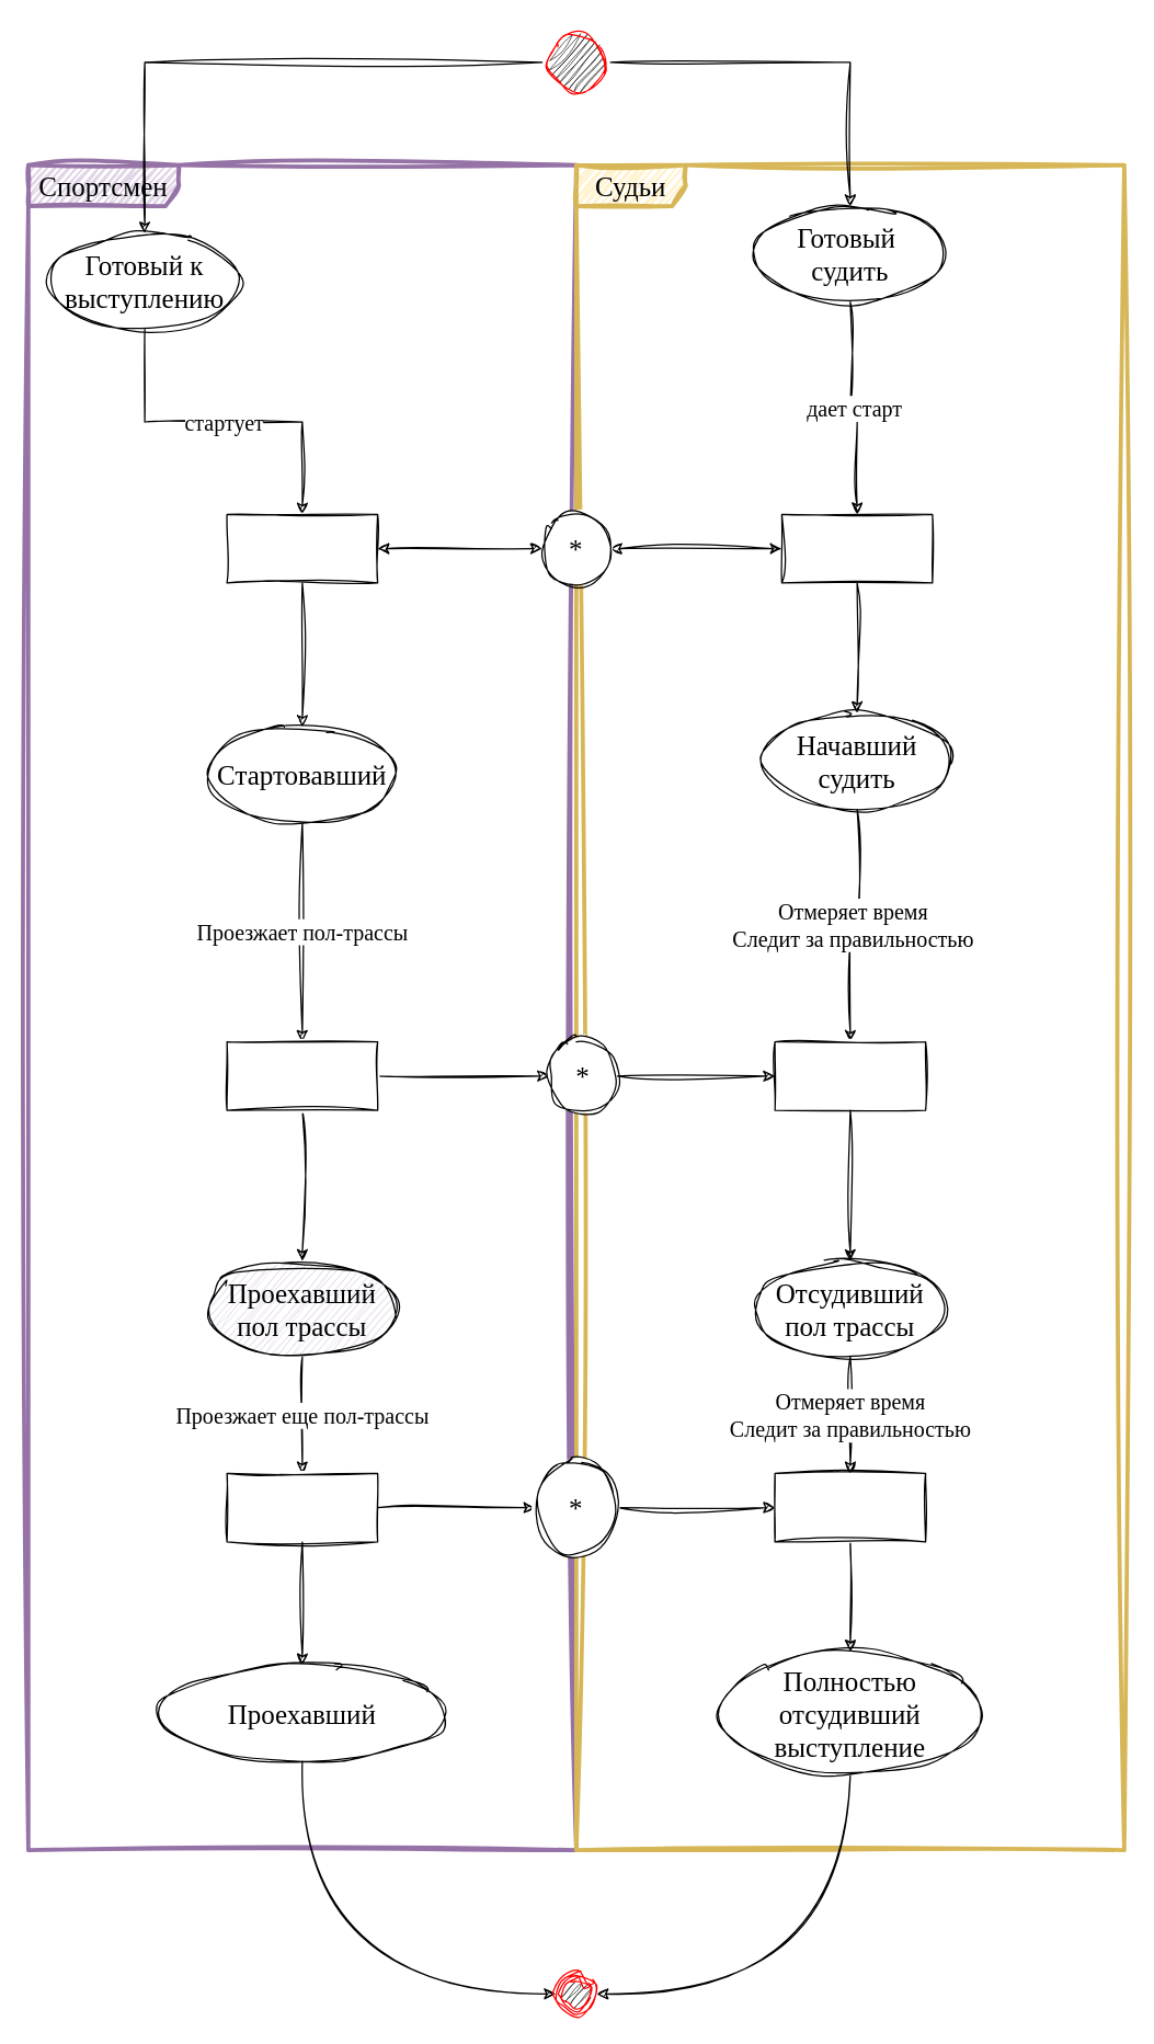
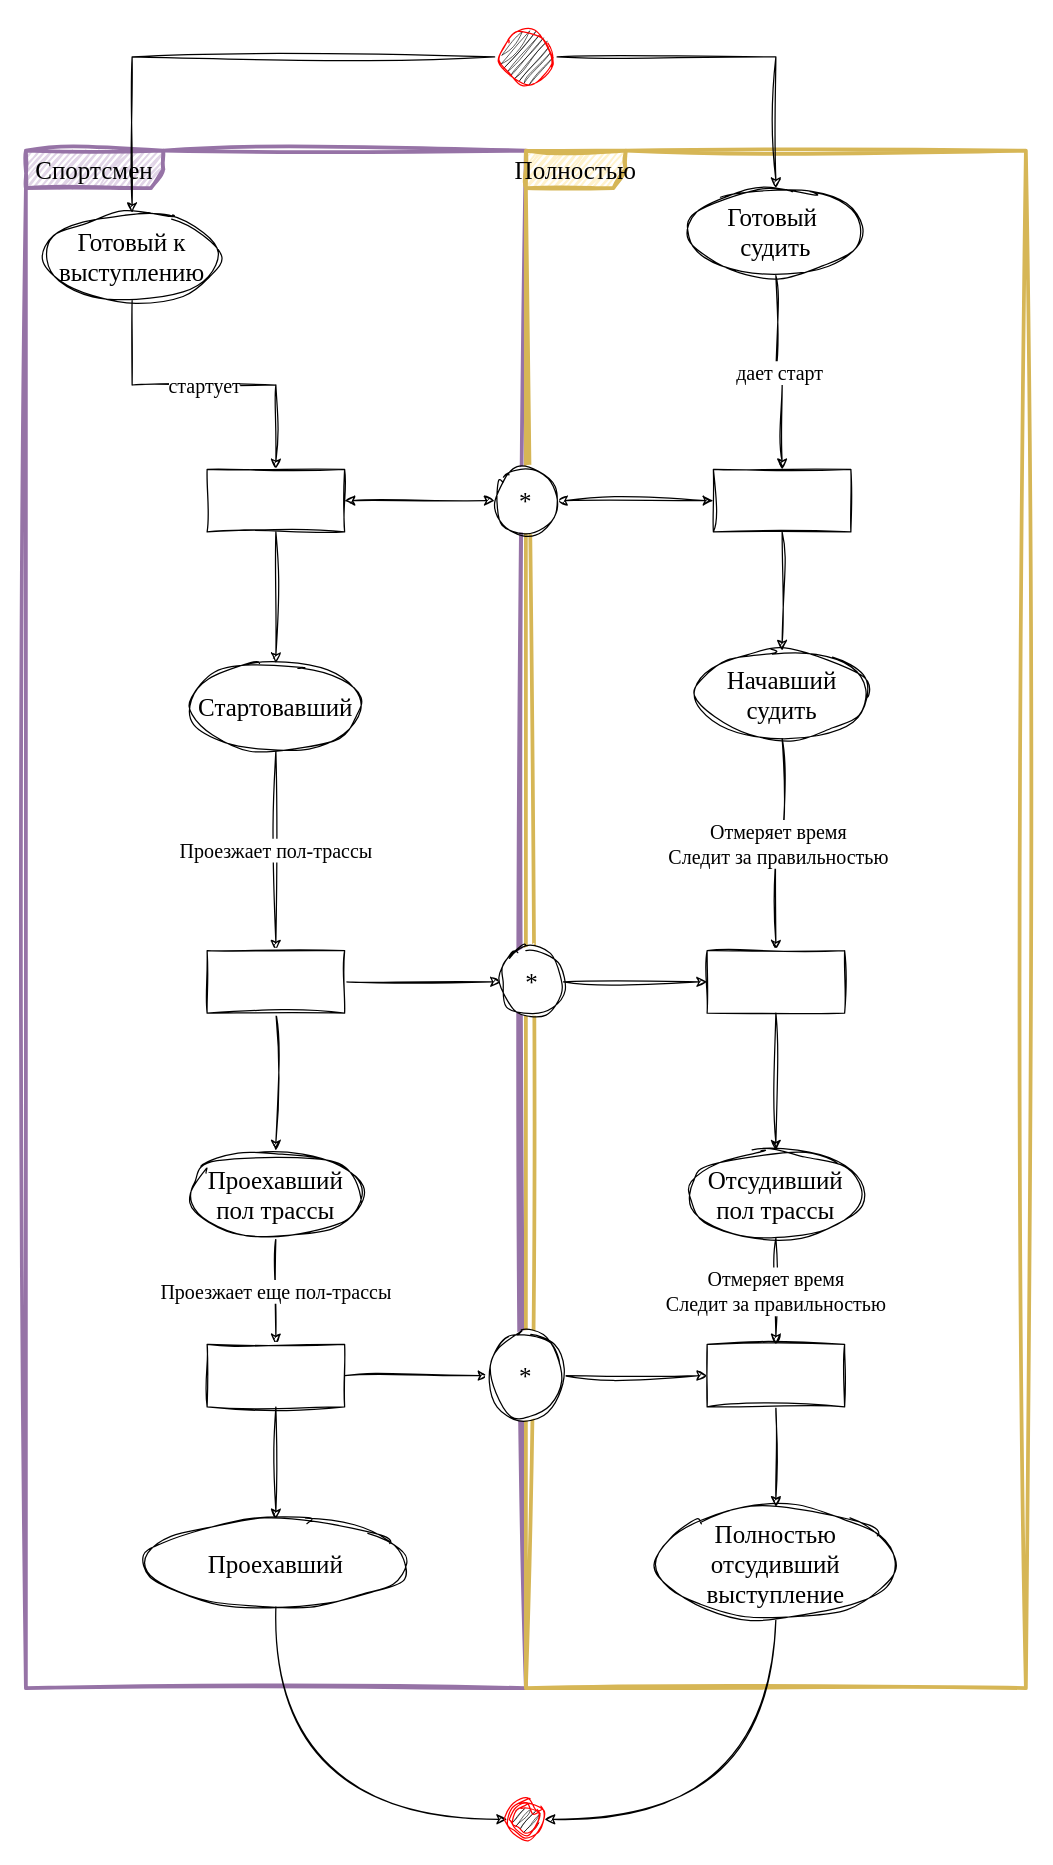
- <mxCell id="3" value="Судьи" style="shape=umlFrame;whiteSpace=wrap;html=1;pointerEvents=0;sketch=1;hachureGap=4;jiggle=2;curveFitting=1;fontFamily=Architects Daughter;fontSource=https%3A%2F%2Ffonts.googleapis.com%2Fcss%3Ffamily%3DArchitects%2BDaughter;fontSize=20;width=80;height=30;fillColor=#fff2cc;strokeColor=#d6b656;strokeWidth=3;" vertex="1" parent="1"><mxGeometry x="420" y="120" width="400" height="1230" as="geometry" /></mxCell>
+ <mxCell id="3" value="Полностью" style="shape=umlFrame;whiteSpace=wrap;html=1;pointerEvents=0;sketch=1;hachureGap=4;jiggle=2;curveFitting=1;fontFamily=Architects Daughter;fontSource=https%3A%2F%2Ffonts.googleapis.com%2Fcss%3Ffamily%3DArchitects%2BDaughter;fontSize=20;width=80;height=30;fillColor=#fff2cc;strokeColor=#d6b656;strokeWidth=3;" vertex="1" parent="1"><mxGeometry x="420" y="120" width="400" height="1230" as="geometry" /></mxCell>
- <mxCell id="13" value="Проехавший&lt;br&gt;пол трассы" style="ellipse;whiteSpace=wrap;html=1;sketch=1;hachureGap=4;jiggle=2;curveFitting=1;fontFamily=Architects Daughter;fontSource=https%3A%2F%2Ffonts.googleapis.com%2Fcss%3Ffamily%3DArchitects%2BDaughter;fontSize=20;fillColor=#e1d5e7;" vertex="1" parent="1"><mxGeometry x="150" y="920" width="140" height="70" as="geometry" /></mxCell>
+ <mxCell id="13" value="Проехавший&lt;br&gt;пол трассы" style="ellipse;whiteSpace=wrap;html=1;sketch=1;hachureGap=4;jiggle=2;curveFitting=1;fontFamily=Architects Daughter;fontSource=https%3A%2F%2Ffonts.googleapis.com%2Fcss%3Ffamily%3DArchitects%2BDaughter;fontSize=20;" vertex="1" parent="1"><mxGeometry x="150" y="920" width="140" height="70" as="geometry" /></mxCell>
